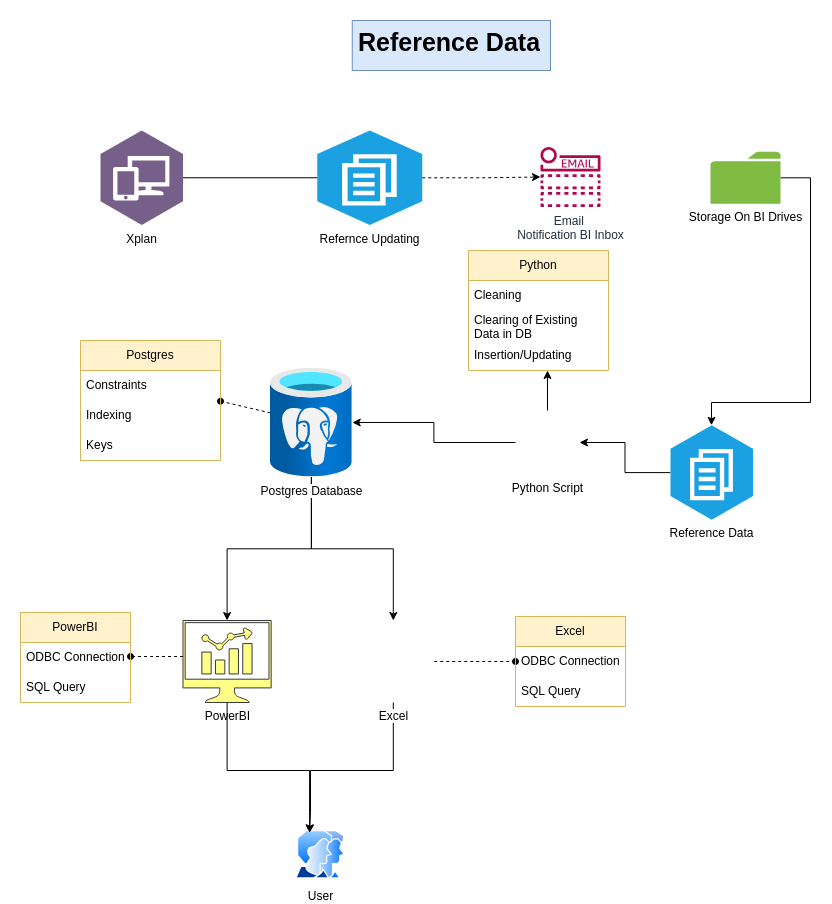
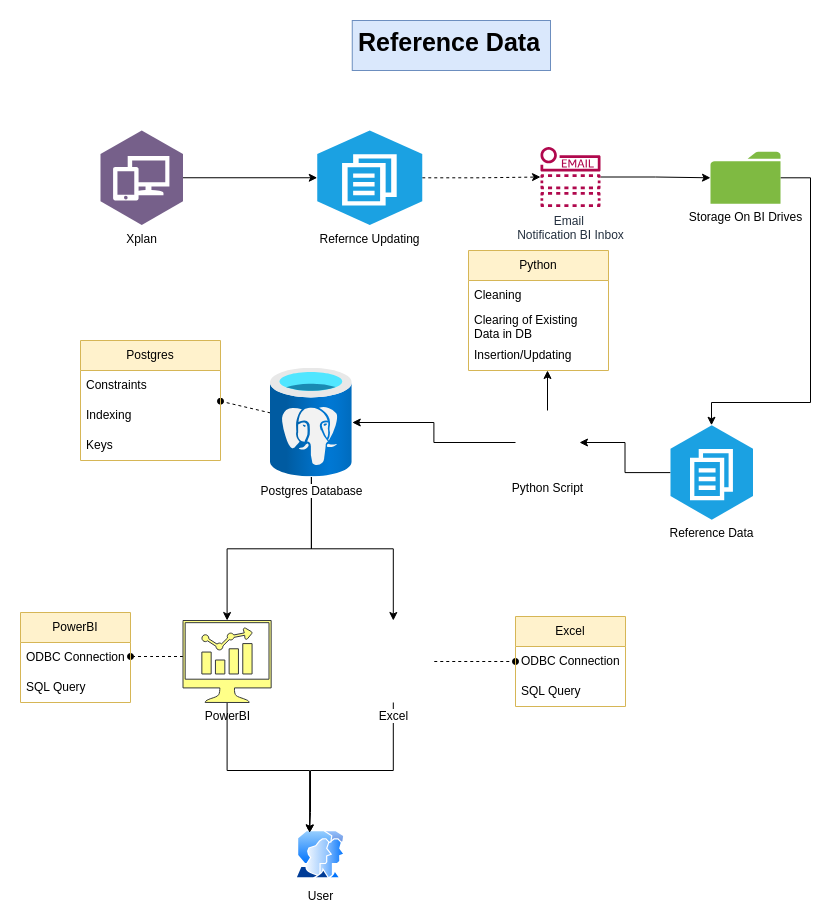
+ <mxCell id="17" value="" style="edgeStyle=orthogonalEdgeStyle;rounded=0;orthogonalLoop=1;jettySize=auto;html=1;" edge="1" parent="1" source="18" target="20"><mxGeometry relative="1" as="geometry" /></mxCell>
- <mxCell id="16" style="edgeStyle=orthogonalEdgeStyle;rounded=0;orthogonalLoop=1;jettySize=auto;html=1;endArrow=none;" edge="1" parent="1" source="3" target="15"><mxGeometry relative="1" as="geometry" /></mxCell>
+ <mxCell id="16" style="edgeStyle=orthogonalEdgeStyle;rounded=0;orthogonalLoop=1;jettySize=auto;html=1;" edge="1" parent="1" source="3" target="15"><mxGeometry relative="1" as="geometry" /></mxCell>
